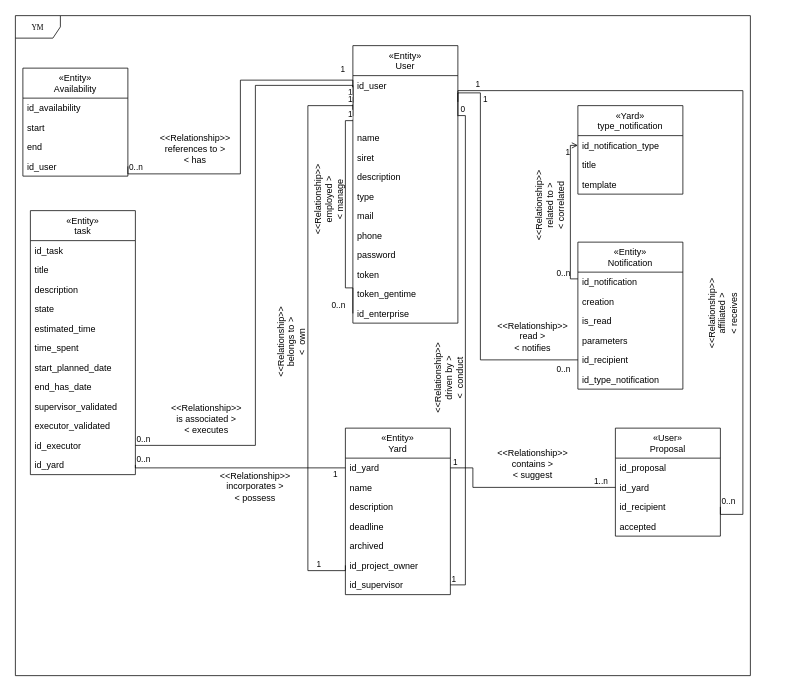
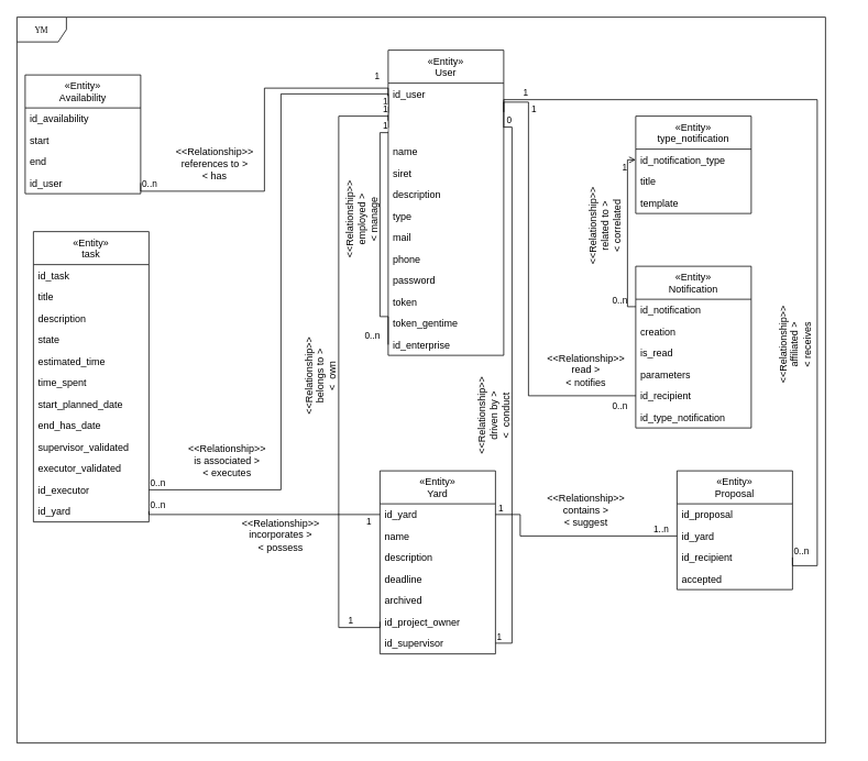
- <mxCell id="18" value="«Yard»&#10;type_notification" style="swimlane;fontStyle=0;childLayout=stackLayout;horizontal=1;startSize=40;fillColor=none;horizontalStack=0;resizeParent=1;resizeParentMax=0;resizeLast=0;collapsible=1;marginBottom=0;" parent="1" vertex="1"><mxGeometry x="770" y="140" width="140" height="118" as="geometry"><mxRectangle x="350" y="750" width="70" height="26" as="alternateBounds" /></mxGeometry></mxCell>
+ <mxCell id="18" value="«Entity»&#10;type_notification" style="swimlane;fontStyle=0;childLayout=stackLayout;horizontal=1;startSize=40;fillColor=none;horizontalStack=0;resizeParent=1;resizeParentMax=0;resizeLast=0;collapsible=1;marginBottom=0;" parent="1" vertex="1"><mxGeometry x="770" y="140" width="140" height="118" as="geometry"><mxRectangle x="350" y="750" width="70" height="26" as="alternateBounds" /></mxGeometry></mxCell>
- <mxCell id="30" value="«User»&#10;Proposal" style="swimlane;fontStyle=0;childLayout=stackLayout;horizontal=1;startSize=40;fillColor=none;horizontalStack=0;resizeParent=1;resizeParentMax=0;resizeLast=0;collapsible=1;marginBottom=0;" parent="1" vertex="1"><mxGeometry x="820" y="570" width="140" height="144" as="geometry"><mxRectangle x="350" y="750" width="70" height="26" as="alternateBounds" /></mxGeometry></mxCell>
+ <mxCell id="30" value="«Entity»&#10;Proposal" style="swimlane;fontStyle=0;childLayout=stackLayout;horizontal=1;startSize=40;fillColor=none;horizontalStack=0;resizeParent=1;resizeParentMax=0;resizeLast=0;collapsible=1;marginBottom=0;" parent="1" vertex="1"><mxGeometry x="820" y="570" width="140" height="144" as="geometry"><mxRectangle x="350" y="750" width="70" height="26" as="alternateBounds" /></mxGeometry></mxCell>
